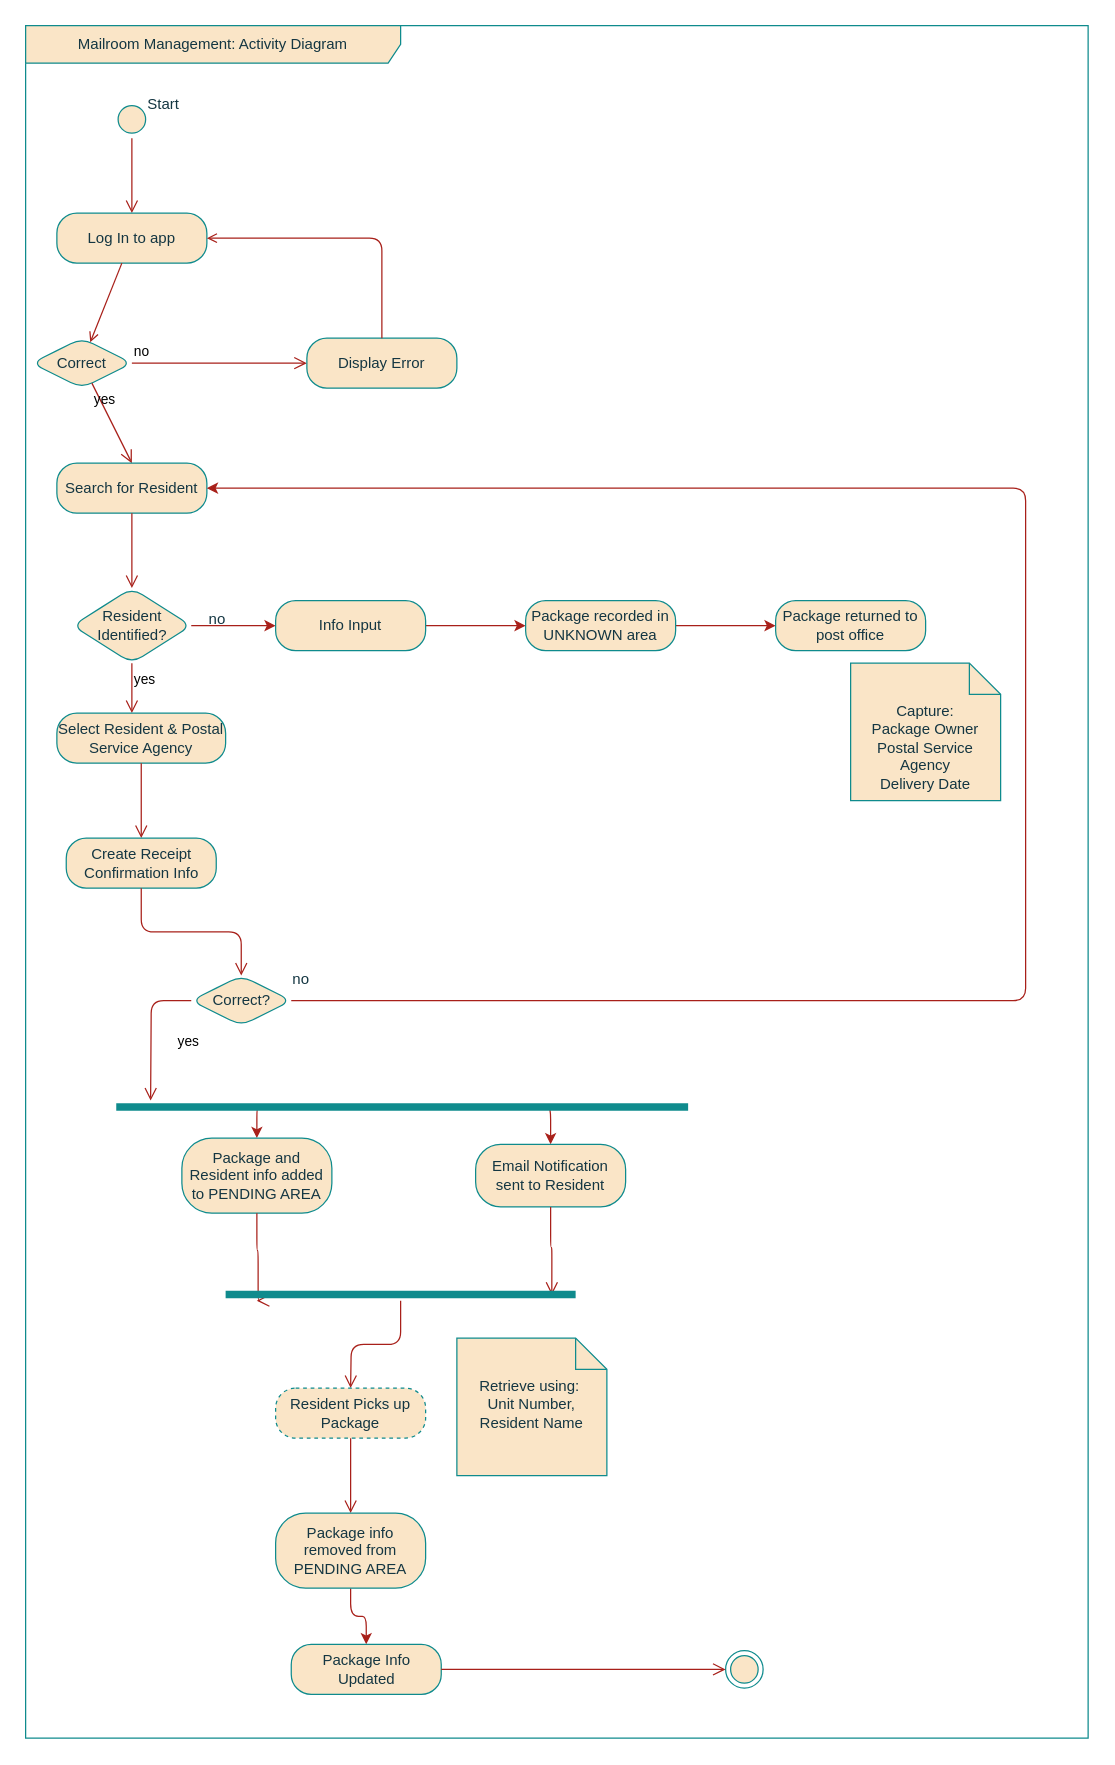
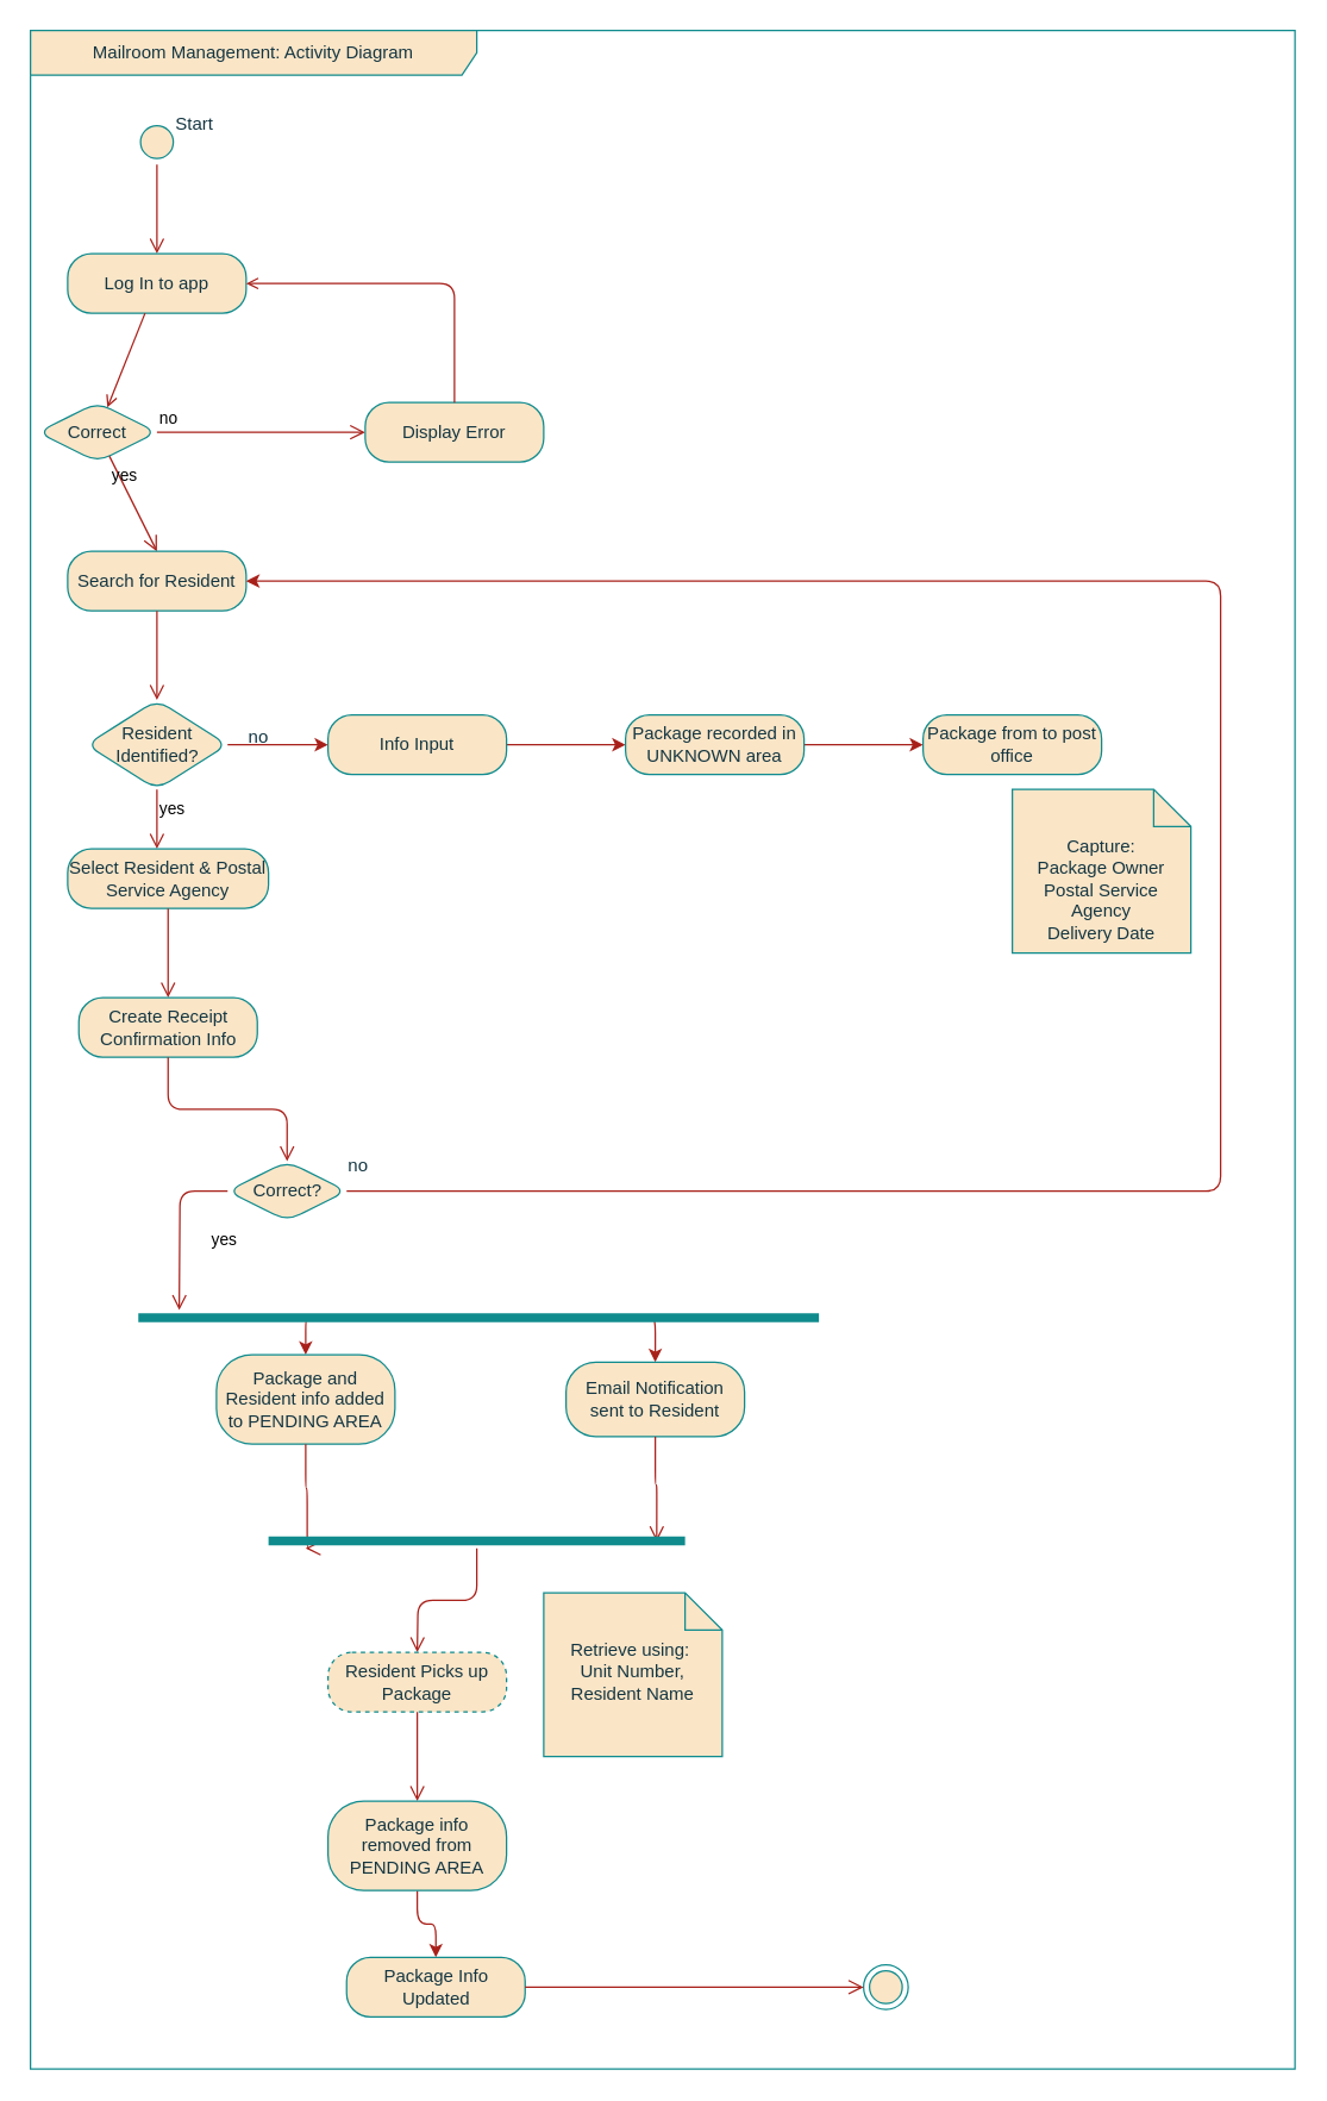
- <mxCell id="22" value="Package returned to post office" style="rounded=1;whiteSpace=wrap;html=1;arcSize=40;fontColor=#143642;fillColor=#FAE5C7;strokeColor=#0F8B8D;labelBackgroundColor=none;" vertex="1" parent="2"><mxGeometry x="600" y="460" width="120" height="40" as="geometry" /></mxCell>
+ <mxCell id="22" value="Package from to post office" style="rounded=1;whiteSpace=wrap;html=1;arcSize=40;fontColor=#143642;fillColor=#FAE5C7;strokeColor=#0F8B8D;labelBackgroundColor=none;" vertex="1" parent="2"><mxGeometry x="600" y="460" width="120" height="40" as="geometry" /></mxCell>
